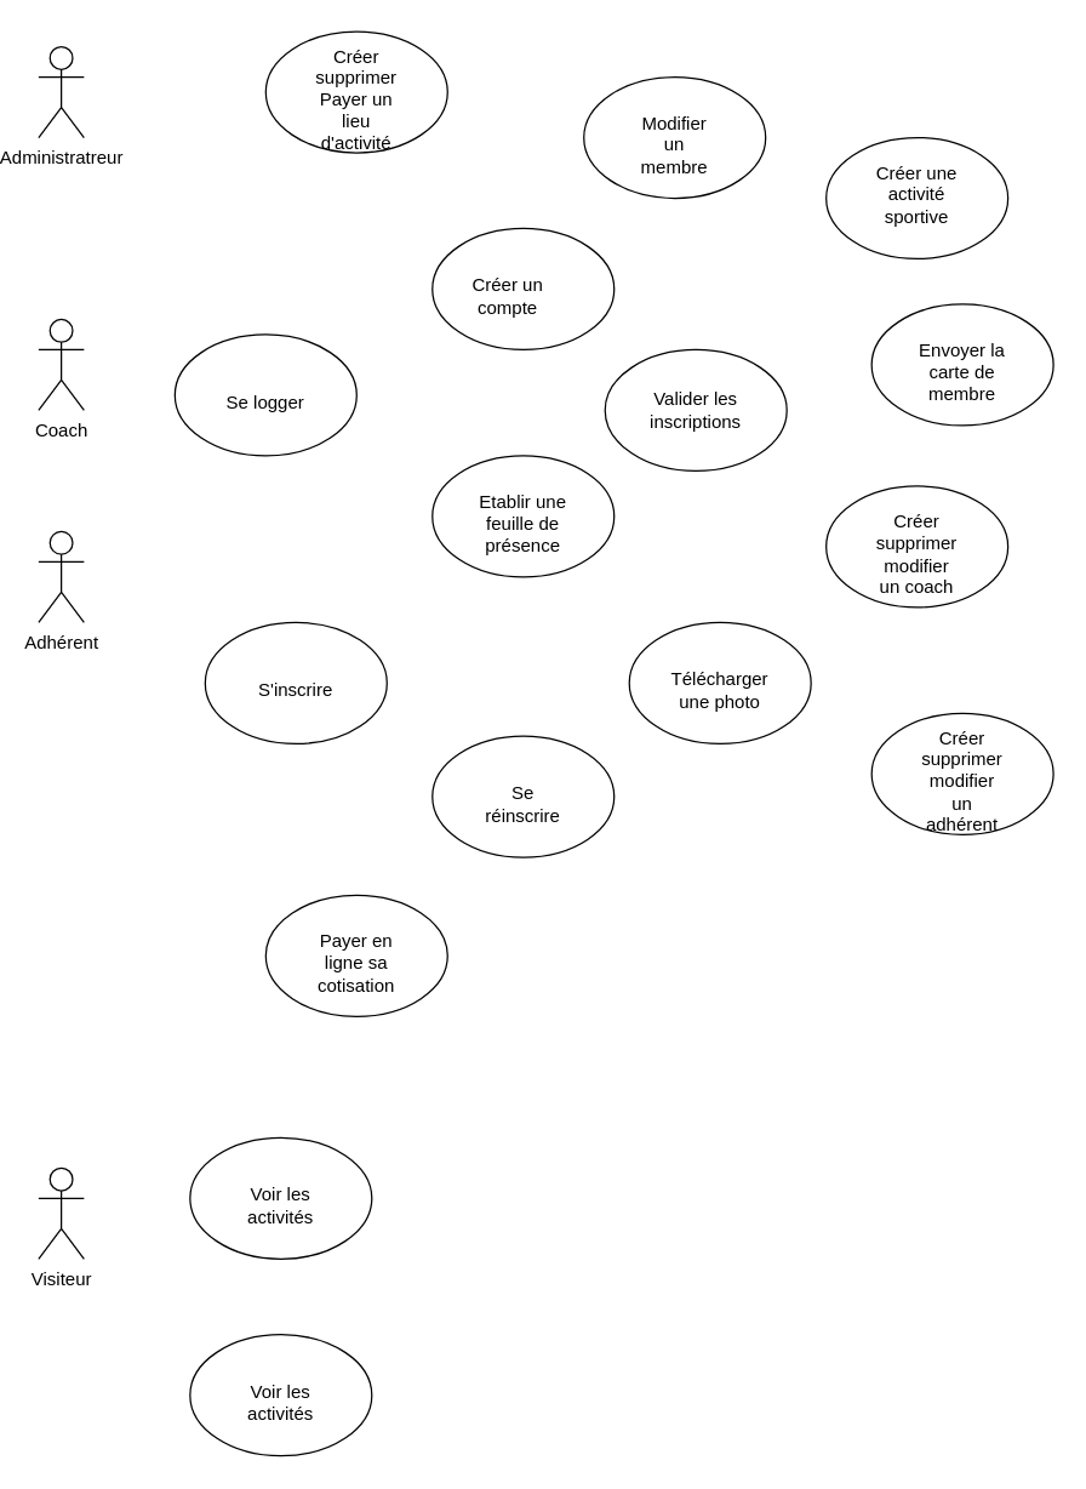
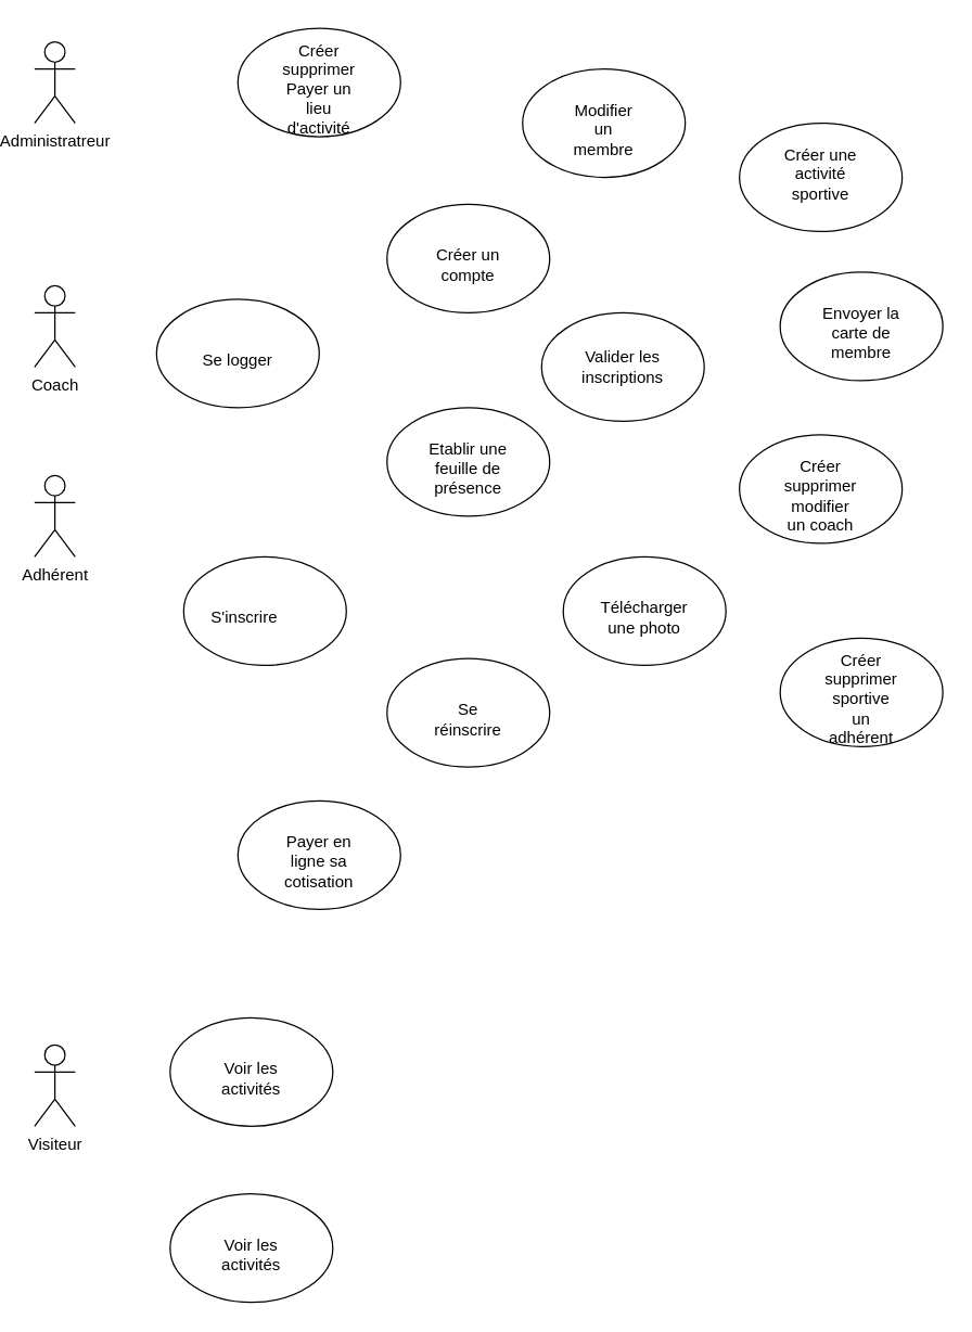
- <mxCell id="26" value="Créer un compte" style="text;html=1;strokeColor=none;fillColor=none;align=center;verticalAlign=middle;whiteSpace=wrap;rounded=0;" vertex="1" parent="24"><mxGeometry x="20" y="30" width="60" height="30" as="geometry" /></mxCell>
+ <mxCell id="26" value="Créer un compte" style="text;html=1;strokeColor=none;fillColor=none;align=center;verticalAlign=middle;whiteSpace=wrap;rounded=0;" vertex="1" parent="24"><mxGeometry x="30" y="30" width="60" height="30" as="geometry" /></mxCell>
- <mxCell id="20" value="S'inscrire" style="text;html=1;strokeColor=none;fillColor=none;align=center;verticalAlign=middle;whiteSpace=wrap;rounded=0;" vertex="1" parent="18"><mxGeometry x="30" y="30" width="60" height="30" as="geometry" /></mxCell>
+ <mxCell id="20" value="S'inscrire" style="text;html=1;strokeColor=none;fillColor=none;align=center;verticalAlign=middle;whiteSpace=wrap;rounded=0;" vertex="1" parent="18"><mxGeometry x="15" y="30" width="60" height="30" as="geometry" /></mxCell>
- <mxCell id="41" value="Créer supprimer modifier un adhérent" style="text;html=1;strokeColor=none;fillColor=none;align=center;verticalAlign=middle;whiteSpace=wrap;rounded=0;" vertex="1" parent="39"><mxGeometry x="30" y="30" width="60" height="30" as="geometry" /></mxCell>
+ <mxCell id="41" value="Créer supprimer sportive un adhérent" style="text;html=1;strokeColor=none;fillColor=none;align=center;verticalAlign=middle;whiteSpace=wrap;rounded=0;" vertex="1" parent="39"><mxGeometry x="30" y="30" width="60" height="30" as="geometry" /></mxCell>
